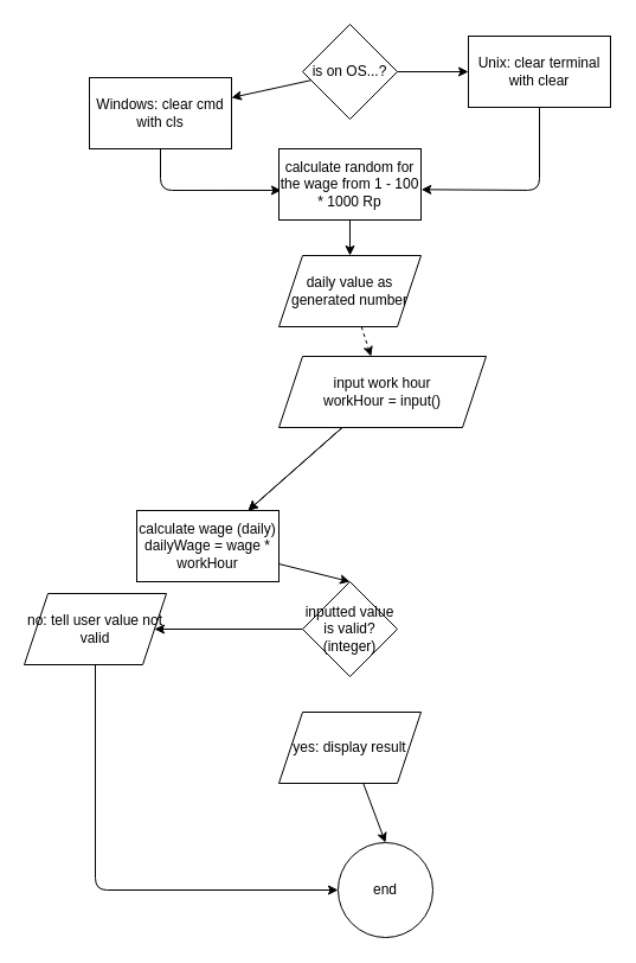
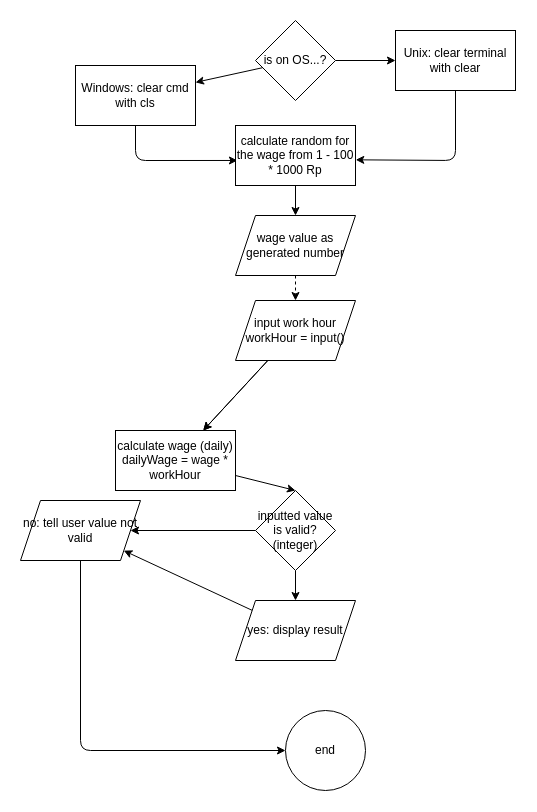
- <mxCell id="25" value="daily value as generated number" style="shape=parallelogram;perimeter=parallelogramPerimeter;whiteSpace=wrap;html=1;fixedSize=1;" vertex="1" parent="1"><mxGeometry x="235" y="215" width="120" height="60" as="geometry" /></mxCell>
+ <mxCell id="25" value="wage value as generated number" style="shape=parallelogram;perimeter=parallelogramPerimeter;whiteSpace=wrap;html=1;fixedSize=1;" vertex="1" parent="1"><mxGeometry x="235" y="215" width="120" height="60" as="geometry" /></mxCell>
- <mxCell id="4" value="input work hour&lt;div&gt;workHour = input()&lt;/div&gt;" style="shape=parallelogram;perimeter=parallelogramPerimeter;whiteSpace=wrap;html=1;fixedSize=1;" parent="1" vertex="1"><mxGeometry x="235" y="300" width="175" height="60" as="geometry" /></mxCell>
+ <mxCell id="4" value="input work hour&lt;div&gt;workHour = input()&lt;/div&gt;" style="shape=parallelogram;perimeter=parallelogramPerimeter;whiteSpace=wrap;html=1;fixedSize=1;" parent="1" vertex="1"><mxGeometry x="235" y="300" width="120" height="60" as="geometry" /></mxCell>
+ <mxCell id="17" style="edgeStyle=none;html=1;entryX=0.5;entryY=0;entryDx=0;entryDy=0;" parent="1" source="19" target="8" edge="1"><mxGeometry relative="1" as="geometry" /></mxCell>
- <mxCell id="7" style="edgeStyle=none;html=1;entryX=0.5;entryY=0;entryDx=0;entryDy=0;" parent="1" source="8" target="9" edge="1"><mxGeometry relative="1" as="geometry" /></mxCell>
+ <mxCell id="7" style="edgeStyle=none;html=1;" parent="1" source="8" target="21" edge="1"><mxGeometry relative="1" as="geometry" /></mxCell>
